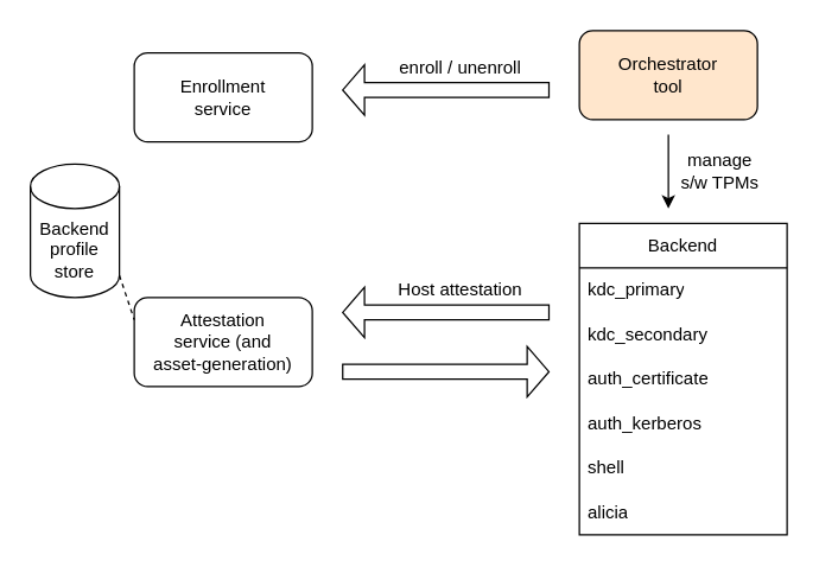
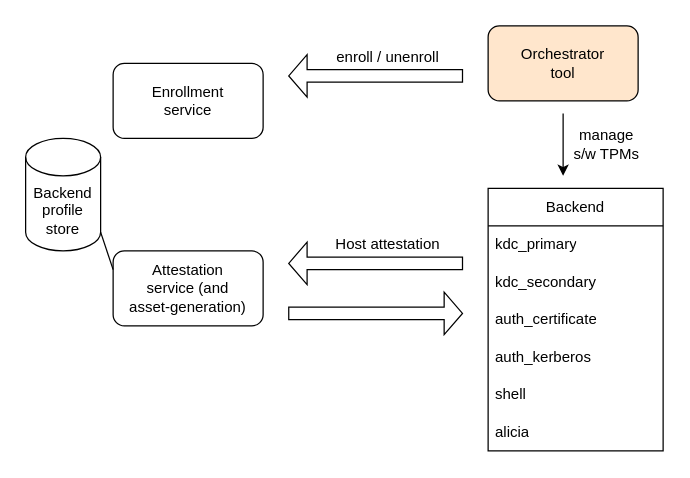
- <mxCell id="10" value="Enrollment&lt;div&gt;service&lt;/div&gt;" style="rounded=1;whiteSpace=wrap;html=1;" vertex="1" parent="1"><mxGeometry x="90" y="35" width="120" height="60" as="geometry" /></mxCell>
+ <mxCell id="10" value="Enrollment&lt;div&gt;service&lt;/div&gt;" style="rounded=1;whiteSpace=wrap;html=1;" vertex="1" parent="1"><mxGeometry x="90" y="50" width="120" height="60" as="geometry" /></mxCell>
- <mxCell id="13" value="" style="endArrow=none;dashed=1;html=1;rounded=0;exitX=1;exitY=1;exitDx=0;exitDy=-15;exitPerimeter=0;entryX=0;entryY=0.25;entryDx=0;entryDy=0;" edge="1" parent="1" source="12" target="9"><mxGeometry width="50" height="50" relative="1" as="geometry"><mxPoint x="210" y="420" as="sourcePoint" /><mxPoint x="260" y="370" as="targetPoint" /></mxGeometry></mxCell>
+ <mxCell id="13" value="" style="endArrow=none;dashed=0;html=1;rounded=0;exitX=1;exitY=1;exitDx=0;exitDy=-15;exitPerimeter=0;entryX=0;entryY=0.25;entryDx=0;entryDy=0;" edge="1" parent="1" source="12" target="9"><mxGeometry width="50" height="50" relative="1" as="geometry"><mxPoint x="210" y="420" as="sourcePoint" /><mxPoint x="260" y="370" as="targetPoint" /></mxGeometry></mxCell>
